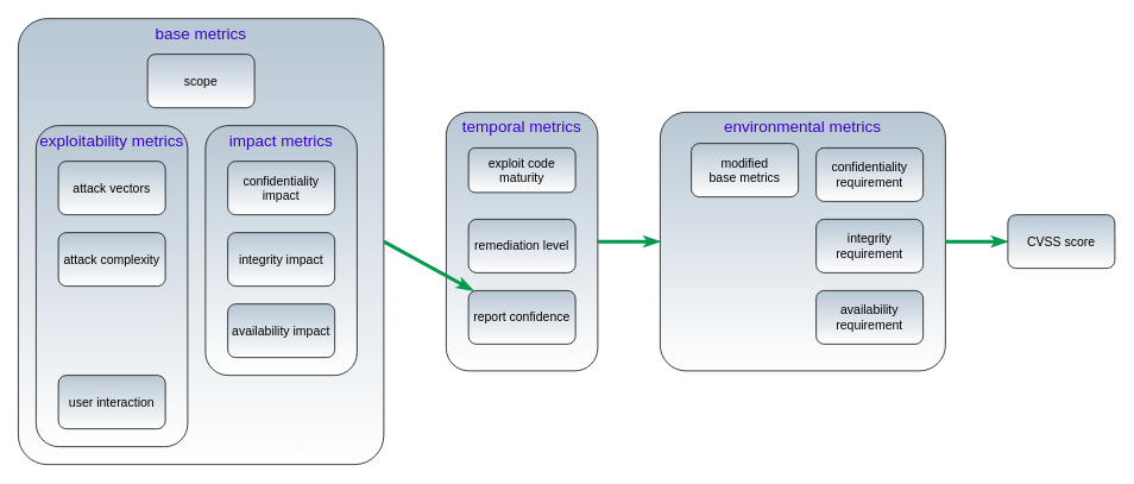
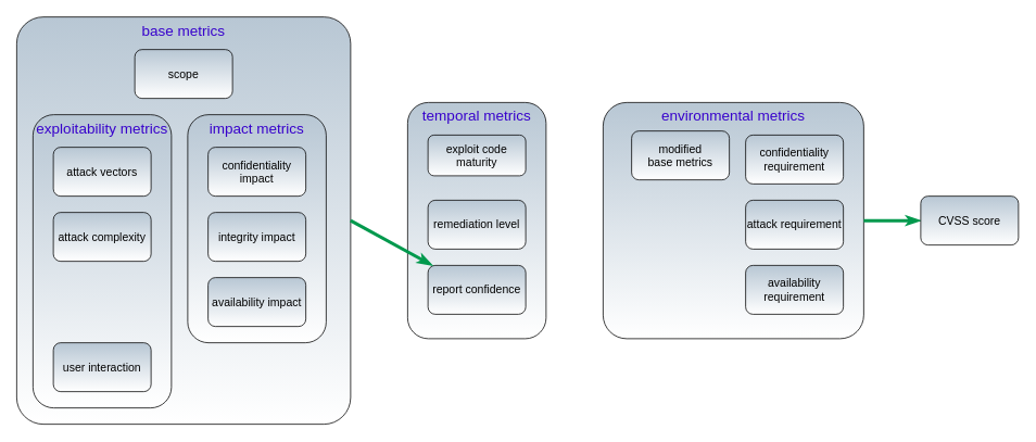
- <mxCell id="15" value="" style="endArrow=classicThin;html=1;fontSize=18;strokeWidth=4;endFill=1;exitX=1;exitY=0.5;exitDx=0;exitDy=0;entryX=0;entryY=0.5;entryDx=0;entryDy=0;strokeColor=#00994D;" parent="1" source="5" target="4" edge="1"><mxGeometry width="50" height="50" relative="1" as="geometry"><mxPoint x="425" y="285" as="sourcePoint" /><mxPoint x="585" y="205" as="targetPoint" /></mxGeometry></mxCell>
- <mxCell id="11" value="integrity requirement" style="rounded=1;whiteSpace=wrap;html=1;shadow=0;glass=0;sketch=0;gradientColor=#ffffff;fillColor=#B8C7D4;fontSize=14;" parent="1" vertex="1"><mxGeometry x="915" y="245" width="120" height="60" as="geometry" /></mxCell>
+ <mxCell id="11" value="attack requirement" style="rounded=1;whiteSpace=wrap;html=1;shadow=0;glass=0;sketch=0;gradientColor=#ffffff;fillColor=#B8C7D4;fontSize=14;" parent="1" vertex="1"><mxGeometry x="915" y="245" width="120" height="60" as="geometry" /></mxCell>
